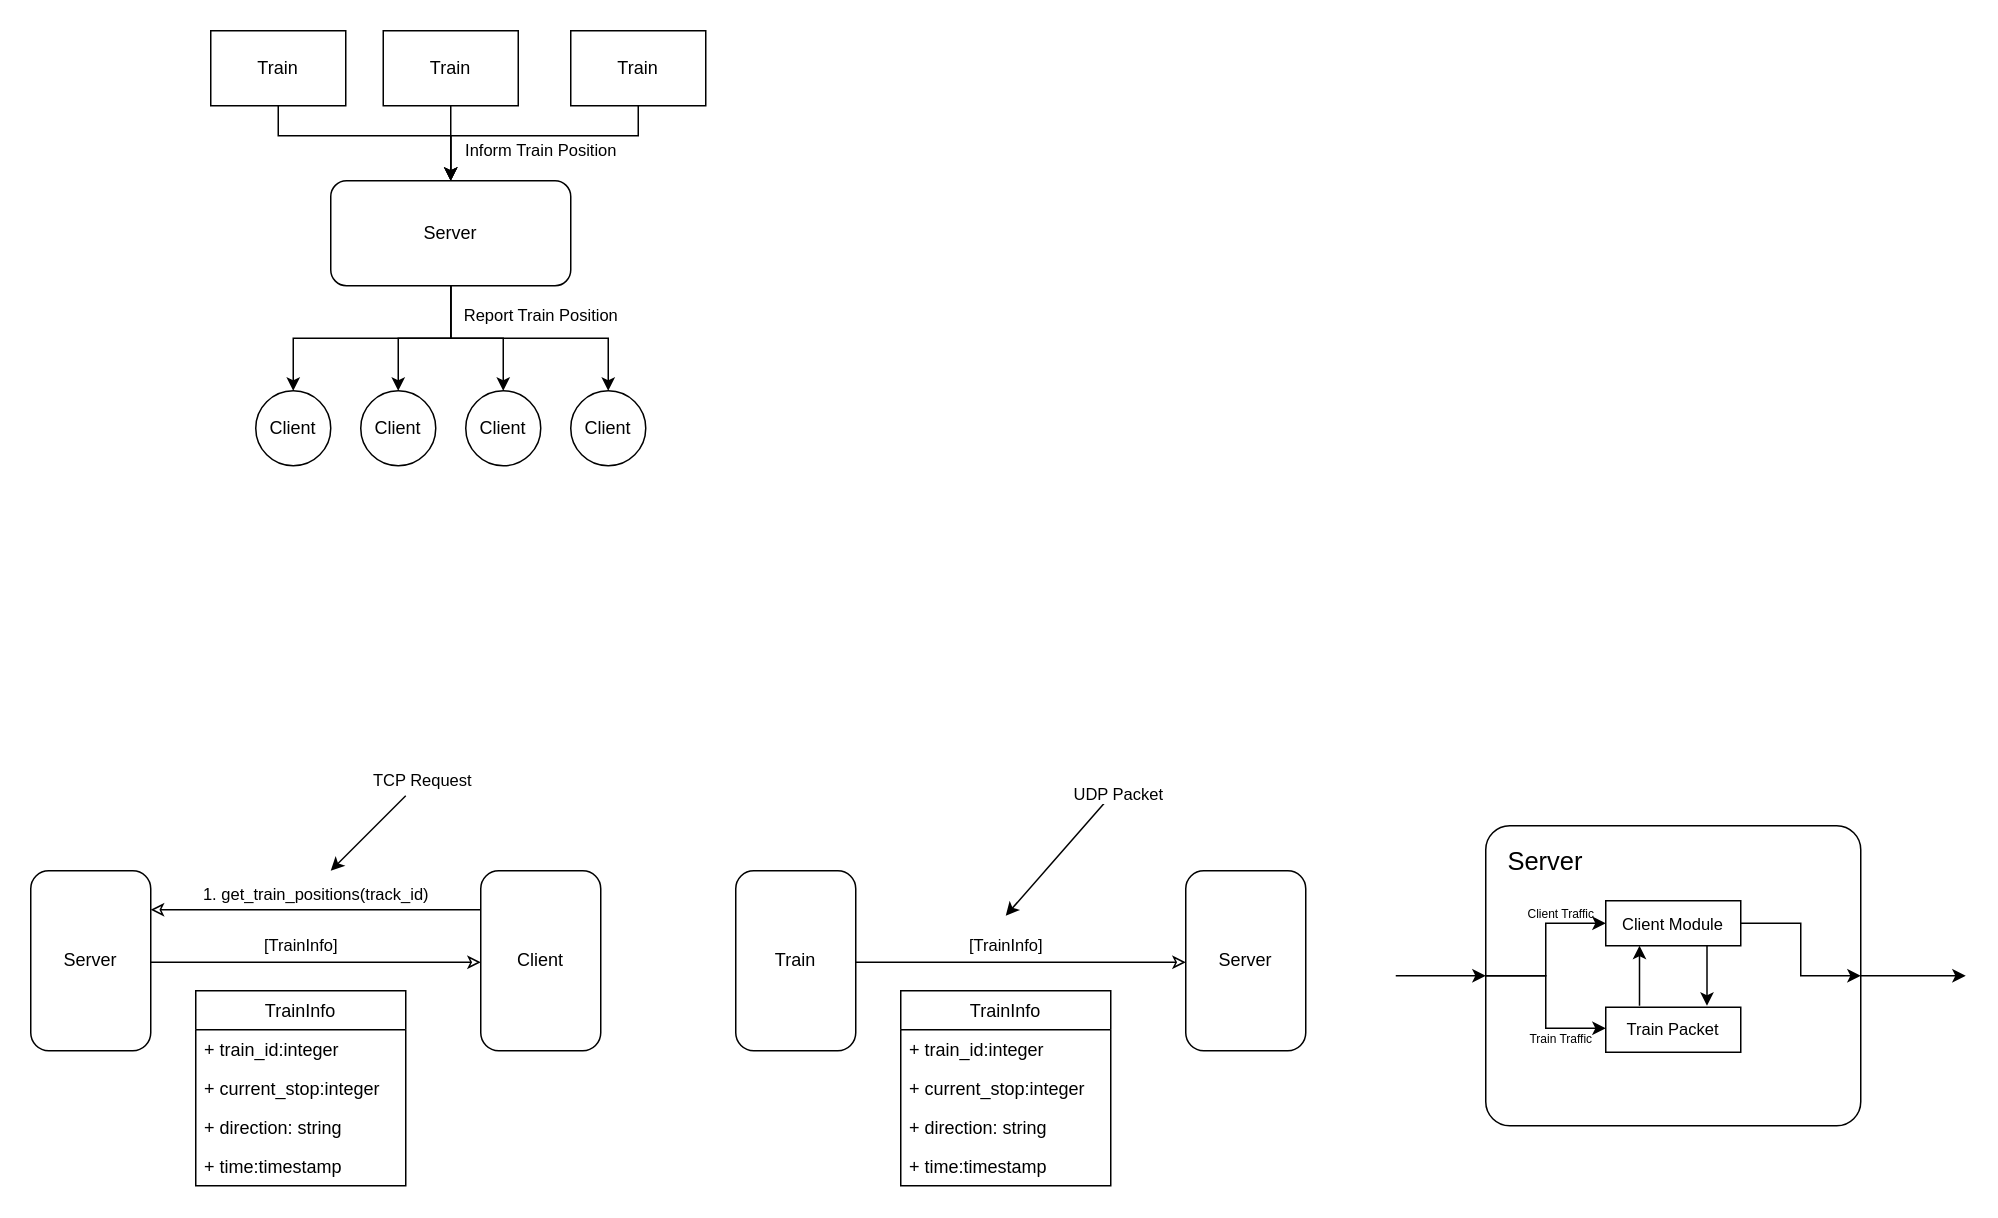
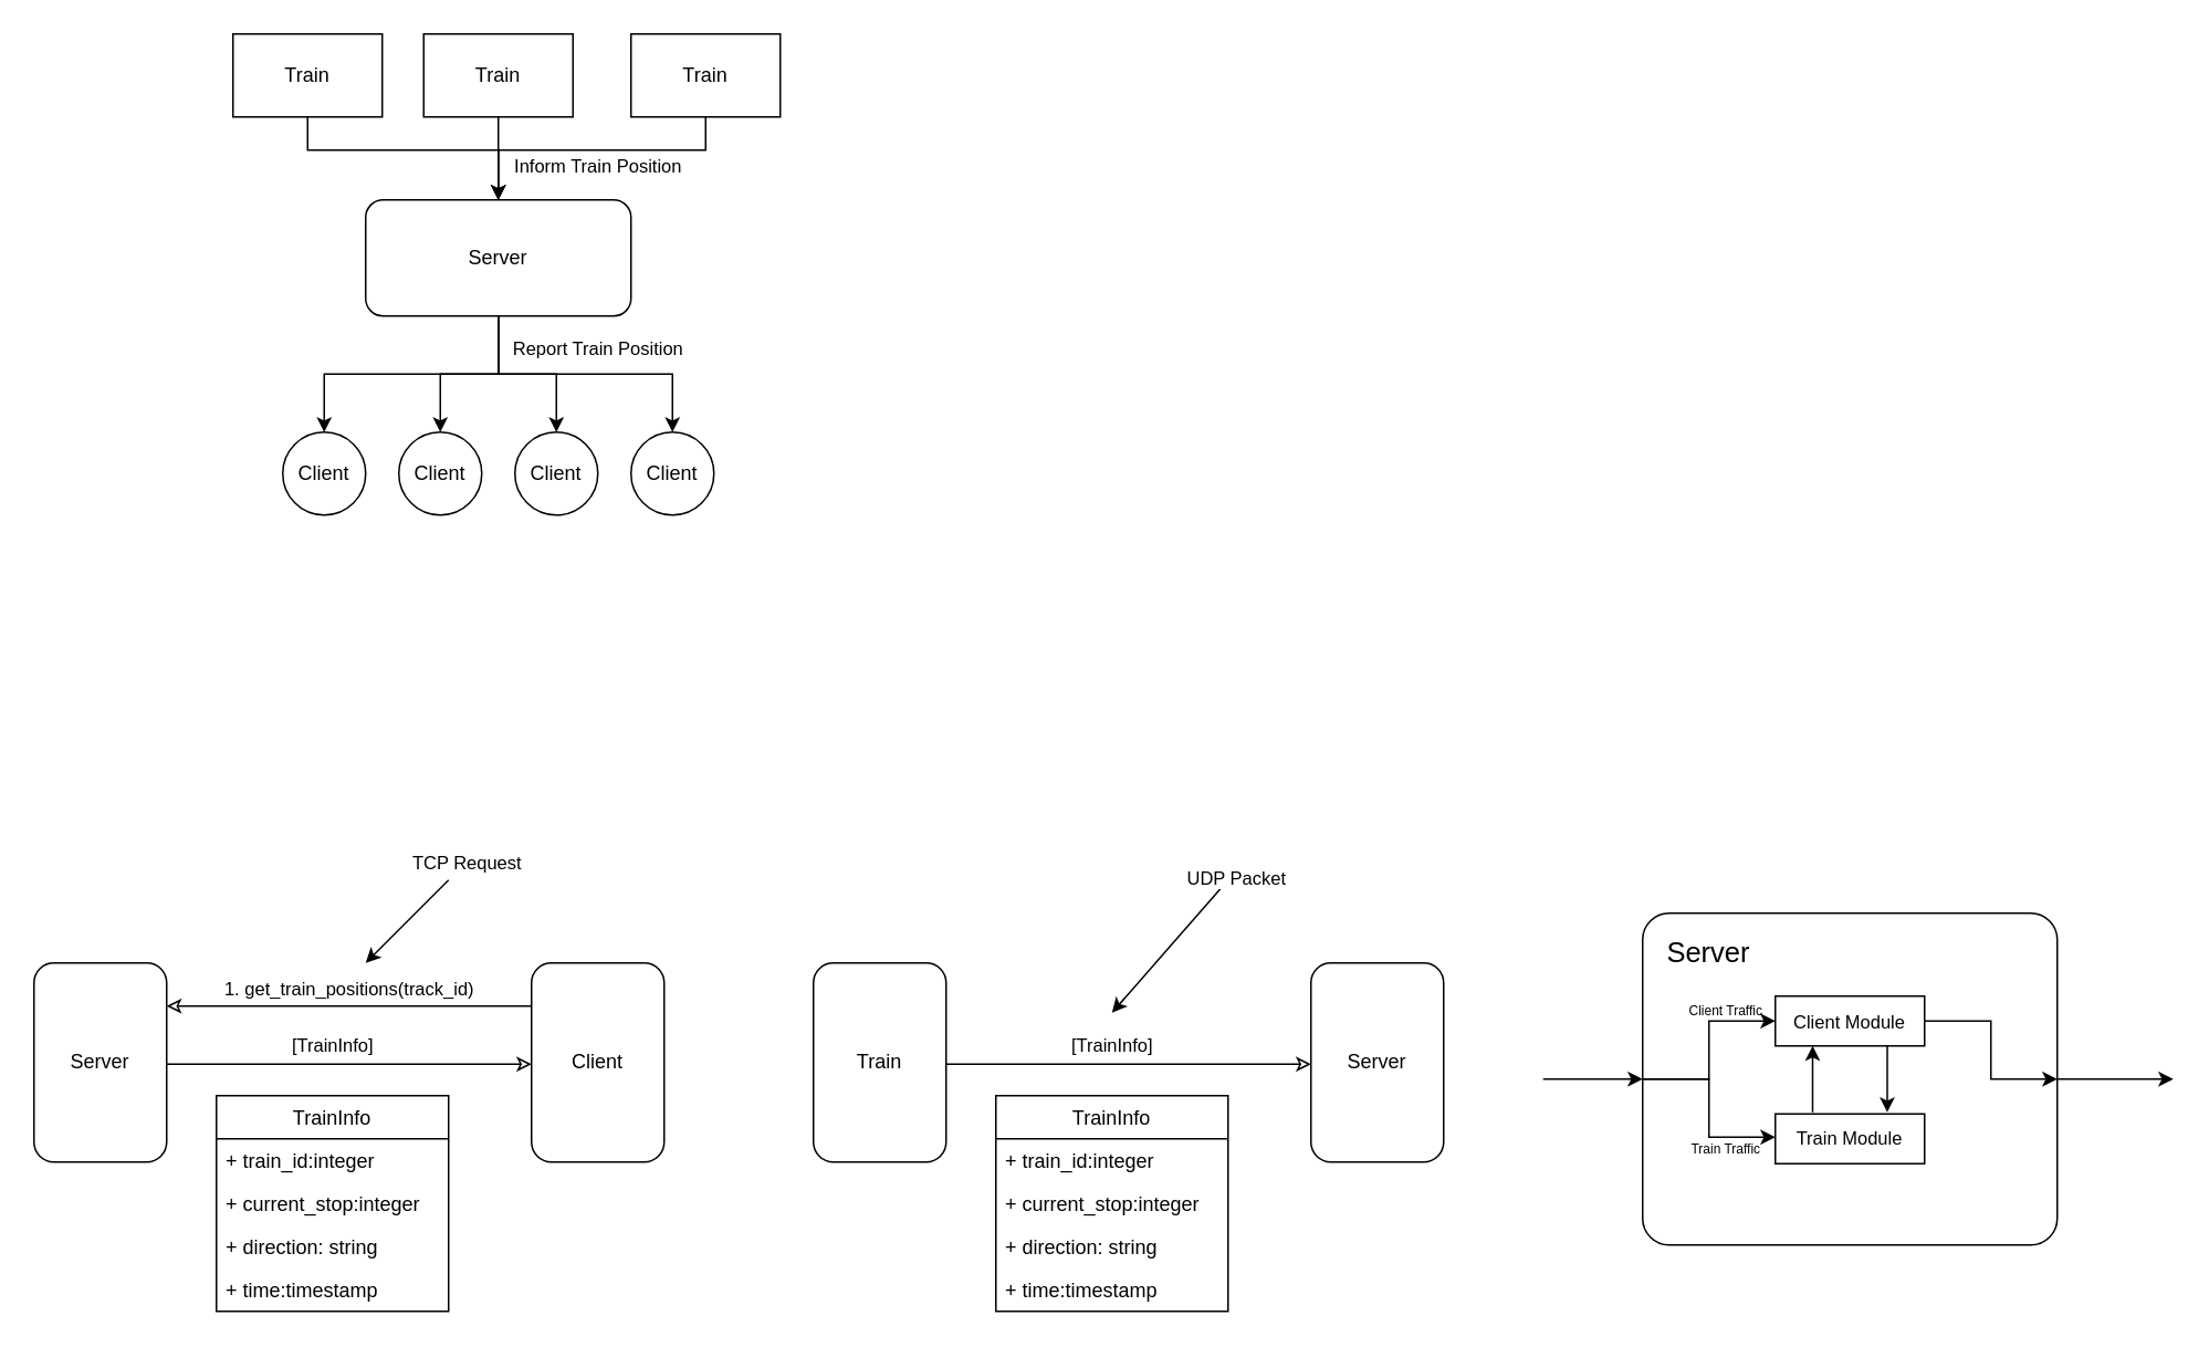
- <mxCell id="45" value="&lt;font style=&quot;font-size: 11px;&quot;&gt;Train Packet&lt;/font&gt;" style="text;html=1;strokeColor=none;fillColor=none;align=center;verticalAlign=middle;whiteSpace=wrap;rounded=0;fontSize=17;" vertex="1" parent="1"><mxGeometry x="1070" y="670" width="90" height="30" as="geometry" /></mxCell>
+ <mxCell id="45" value="&lt;font style=&quot;font-size: 11px;&quot;&gt;Train Module&lt;/font&gt;" style="text;html=1;strokeColor=none;fillColor=none;align=center;verticalAlign=middle;whiteSpace=wrap;rounded=0;fontSize=17;" vertex="1" parent="1"><mxGeometry x="1070" y="670" width="90" height="30" as="geometry" /></mxCell>
